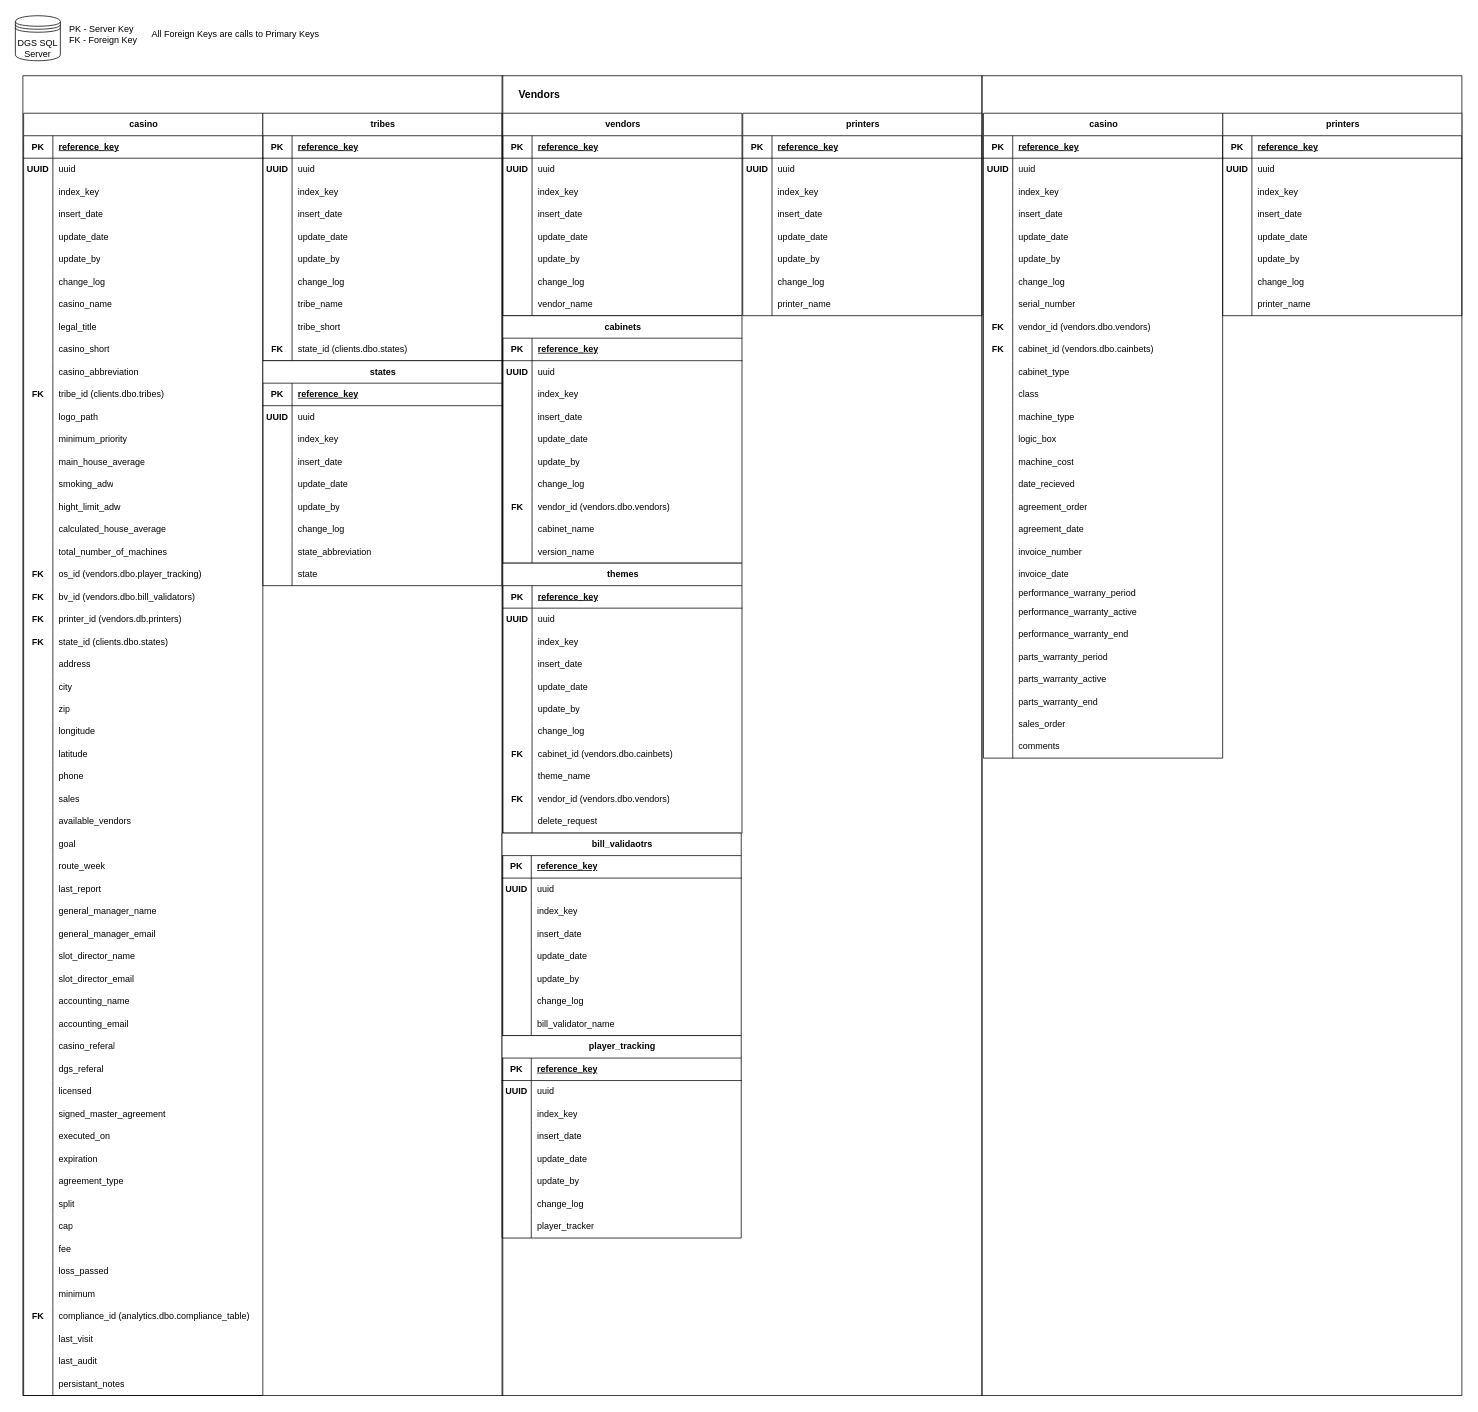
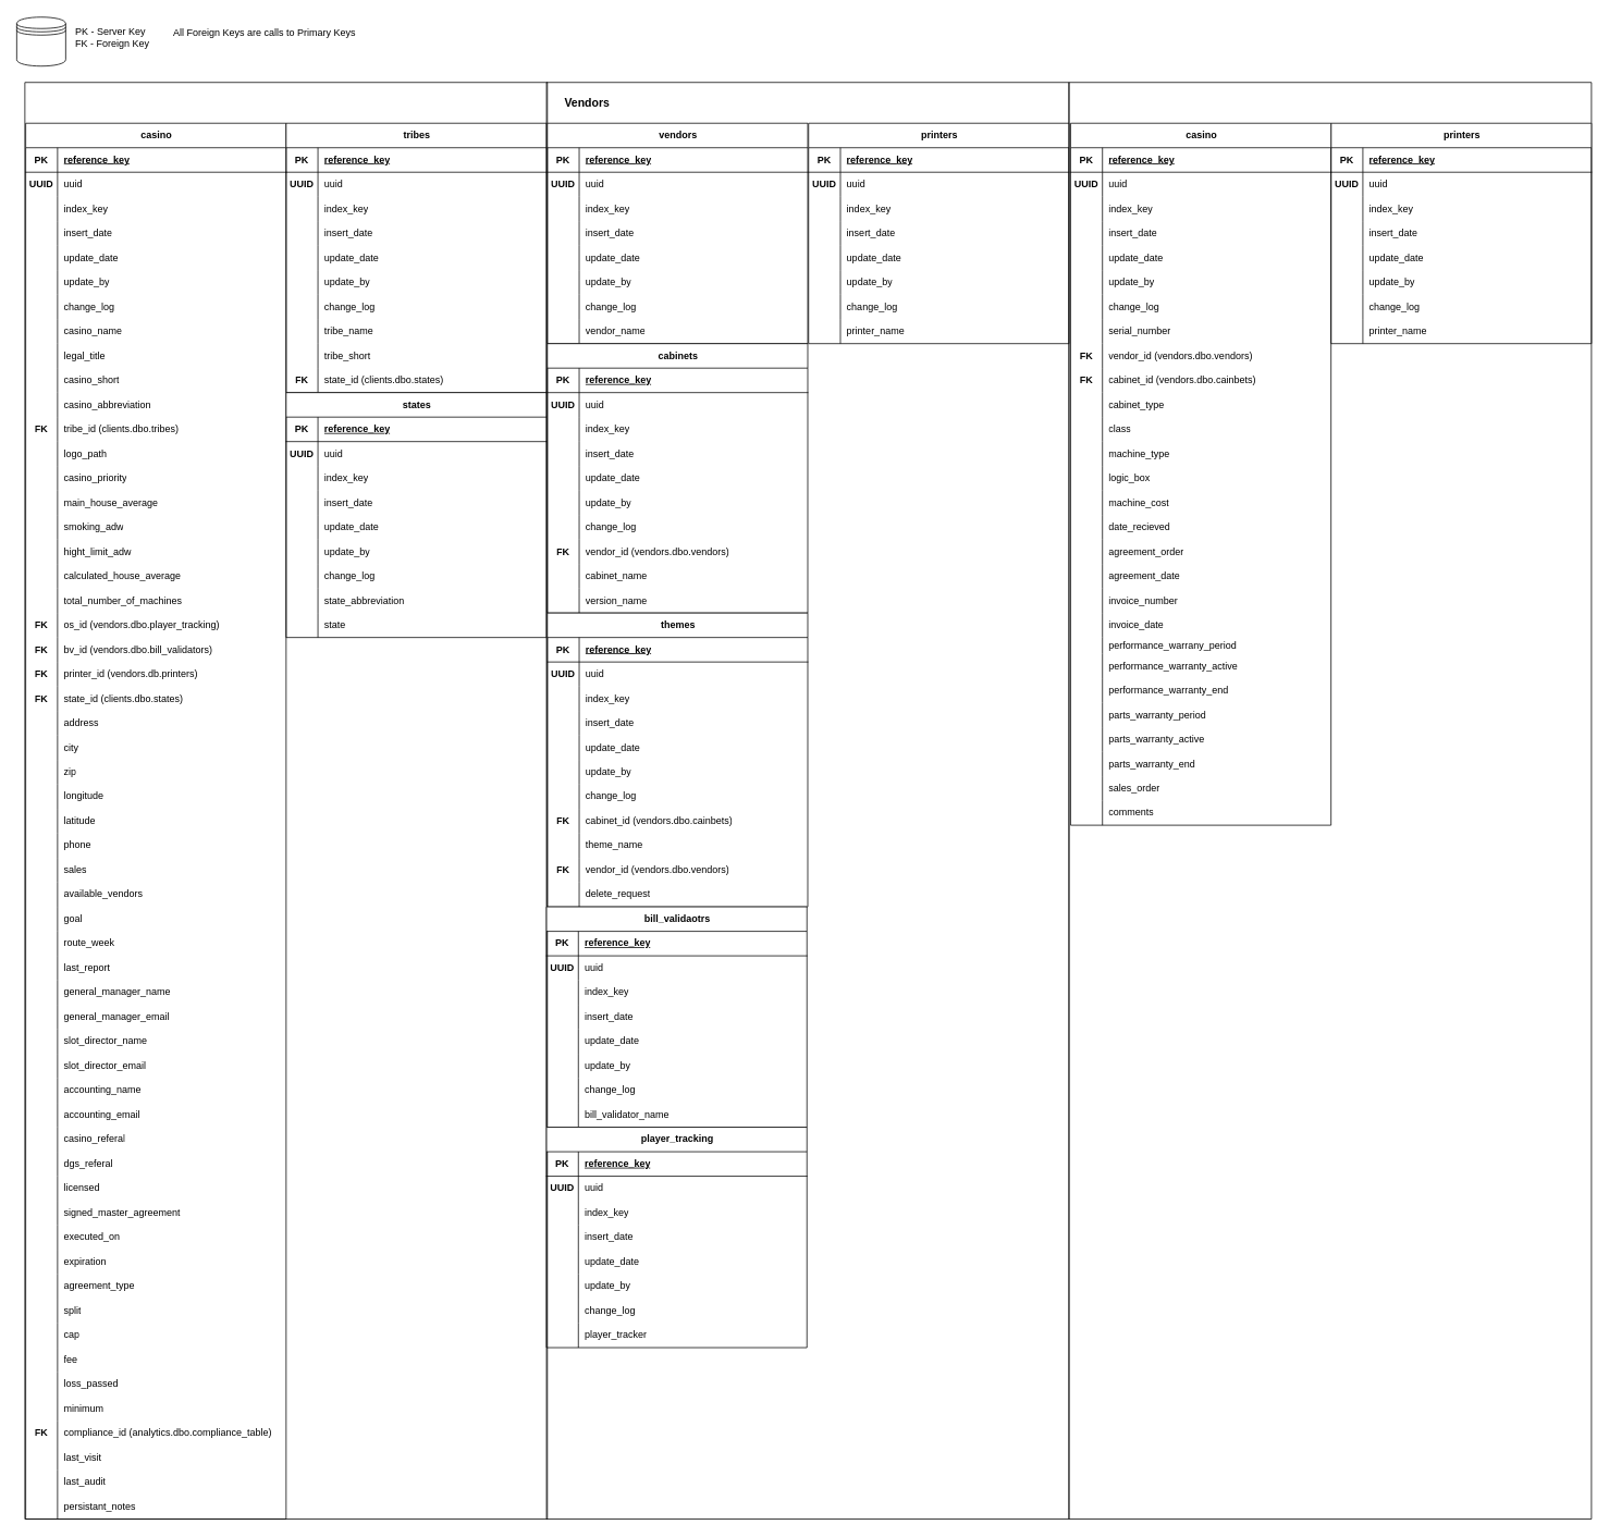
- <mxCell id="513" value="All Foreign Keys are calls to Primary Keys" style="text;html=1;align=left;verticalAlign=middle;whiteSpace=wrap;rounded=0;labelPosition=center;verticalLabelPosition=middle;" vertex="1" parent="1"><mxGeometry x="200" y="35" width="230" height="20" as="geometry" /></mxCell>
+ <mxCell id="513" value="All Foreign Keys are calls to Primary Keys" style="text;html=1;align=left;verticalAlign=middle;whiteSpace=wrap;rounded=0;labelPosition=center;verticalLabelPosition=middle;" vertex="1" parent="1"><mxGeometry x="210" y="30" width="230" height="20" as="geometry" /></mxCell>
- <mxCell id="233" value="DGS SQL Server" style="text;html=1;align=center;verticalAlign=middle;whiteSpace=wrap;rounded=0;" vertex="1" parent="231"><mxGeometry y="29" width="60" height="30" as="geometry" /></mxCell>
- <mxCell id="45" value="minimum_priority" style="shape=partialRectangle;connectable=0;fillColor=none;top=0;left=0;bottom=0;right=0;align=left;spacingLeft=6;overflow=hidden;whiteSpace=wrap;html=1;" vertex="1" parent="43"><mxGeometry x="39" width="280" height="30" as="geometry"><mxRectangle width="280" height="30" as="alternateBounds" /></mxGeometry></mxCell>
+ <mxCell id="45" value="casino_priority" style="shape=partialRectangle;connectable=0;fillColor=none;top=0;left=0;bottom=0;right=0;align=left;spacingLeft=6;overflow=hidden;whiteSpace=wrap;html=1;" vertex="1" parent="43"><mxGeometry x="39" width="280" height="30" as="geometry"><mxRectangle width="280" height="30" as="alternateBounds" /></mxGeometry></mxCell>
